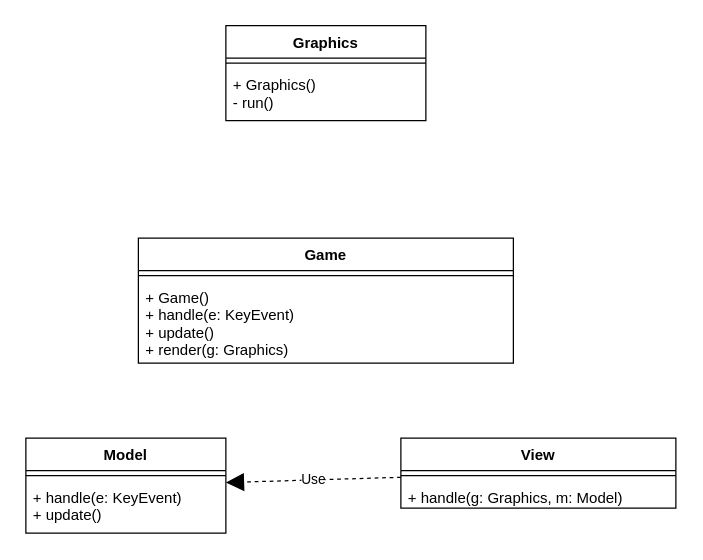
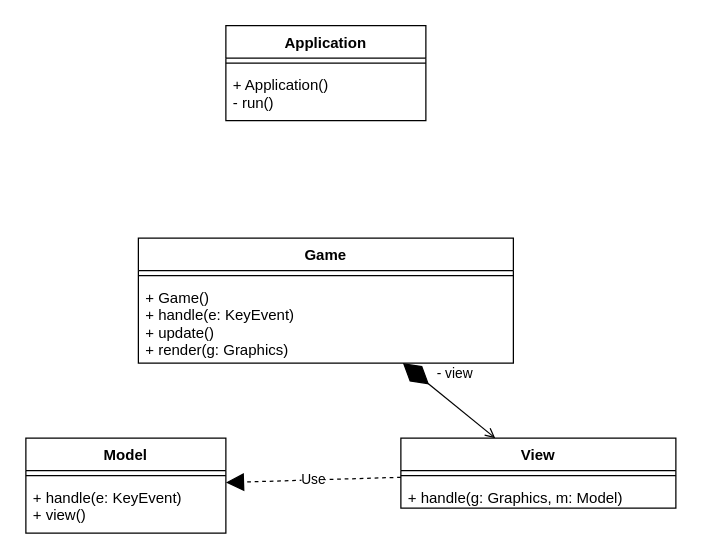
- <mxCell id="7" value="Graphics" style="swimlane;fontStyle=1;align=center;verticalAlign=top;childLayout=stackLayout;horizontal=1;startSize=26;horizontalStack=0;resizeParent=1;resizeParentMax=0;resizeLast=0;collapsible=1;marginBottom=0;" parent="1" vertex="1"><mxGeometry x="180" y="20" width="160" height="76" as="geometry" /></mxCell>
+ <mxCell id="7" value="Application" style="swimlane;fontStyle=1;align=center;verticalAlign=top;childLayout=stackLayout;horizontal=1;startSize=26;horizontalStack=0;resizeParent=1;resizeParentMax=0;resizeLast=0;collapsible=1;marginBottom=0;" parent="1" vertex="1"><mxGeometry x="180" y="20" width="160" height="76" as="geometry" /></mxCell>
- <mxCell id="9" value="+ Graphics()&#10;- run()&#10;" style="text;strokeColor=none;fillColor=none;align=left;verticalAlign=top;spacingLeft=4;spacingRight=4;overflow=hidden;rotatable=0;points=[[0,0.5],[1,0.5]];portConstraint=eastwest;" parent="7" vertex="1"><mxGeometry y="34" width="160" height="42" as="geometry" /></mxCell>
+ <mxCell id="9" value="+ Application()&#10;- run()&#10;" style="text;strokeColor=none;fillColor=none;align=left;verticalAlign=top;spacingLeft=4;spacingRight=4;overflow=hidden;rotatable=0;points=[[0,0.5],[1,0.5]];portConstraint=eastwest;" parent="7" vertex="1"><mxGeometry y="34" width="160" height="42" as="geometry" /></mxCell>
+ <mxCell id="6" value="- view" style="endArrow=diamondThin;endFill=1;endSize=24;html=1;startArrow=open;startFill=0;" parent="1" source="10" target="2" edge="1"><mxGeometry x="0.219" y="-20" width="160" relative="1" as="geometry"><mxPoint x="160" y="380" as="sourcePoint" /><mxPoint x="320" y="380" as="targetPoint" /><mxPoint as="offset" /></mxGeometry></mxCell>
- <mxCell id="15" value="+ handle(e: KeyEvent)&#10;+ update()" style="text;strokeColor=none;fillColor=none;align=left;verticalAlign=top;spacingLeft=4;spacingRight=4;overflow=hidden;rotatable=0;points=[[0,0.5],[1,0.5]];portConstraint=eastwest;" parent="13" vertex="1"><mxGeometry y="34" width="160" height="42" as="geometry" /></mxCell>
+ <mxCell id="15" value="+ handle(e: KeyEvent)&#10;+ view()" style="text;strokeColor=none;fillColor=none;align=left;verticalAlign=top;spacingLeft=4;spacingRight=4;overflow=hidden;rotatable=0;points=[[0,0.5],[1,0.5]];portConstraint=eastwest;" parent="13" vertex="1"><mxGeometry y="34" width="160" height="42" as="geometry" /></mxCell>
